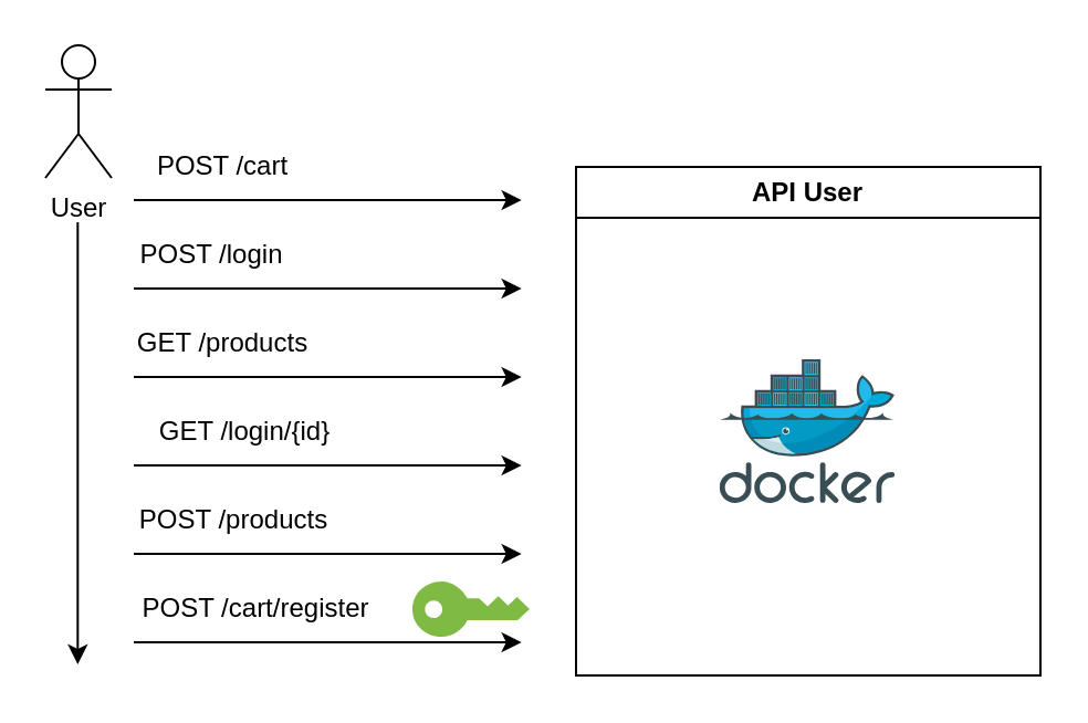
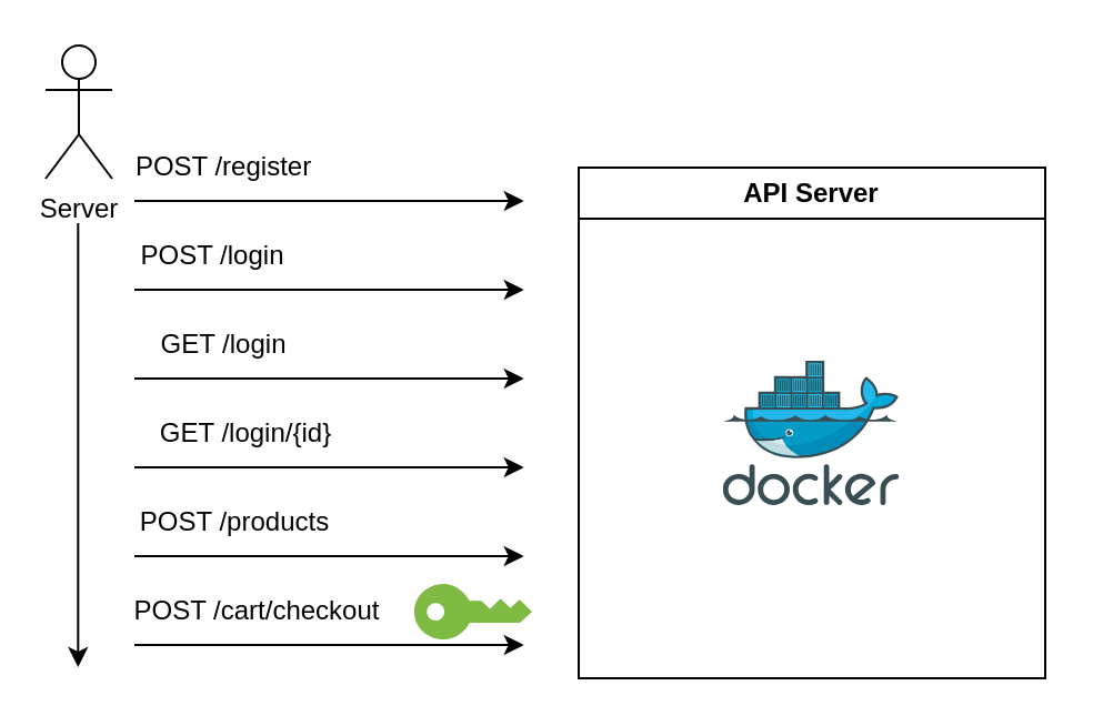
- <mxCell id="8" value="POST /cart" style="text;html=1;align=center;verticalAlign=middle;resizable=0;points=[];autosize=1;strokeColor=none;fillColor=none;" vertex="1" parent="1"><mxGeometry x="50" y="60" width="100" height="30" as="geometry" /></mxCell>
+ <mxCell id="8" value="POST /register" style="text;html=1;align=center;verticalAlign=middle;resizable=0;points=[];autosize=1;strokeColor=none;fillColor=none;" vertex="1" parent="1"><mxGeometry x="50" y="60" width="100" height="30" as="geometry" /></mxCell>
- <mxCell id="17" value="API User" style="swimlane;whiteSpace=wrap;html=1;" vertex="1" parent="1"><mxGeometry x="260" y="75" width="210" height="230" as="geometry" /></mxCell>
+ <mxCell id="17" value="API Server" style="swimlane;whiteSpace=wrap;html=1;" vertex="1" parent="1"><mxGeometry x="260" y="75" width="210" height="230" as="geometry" /></mxCell>
- <mxCell id="2" value="User" style="shape=umlActor;verticalLabelPosition=bottom;verticalAlign=top;html=1;outlineConnect=0;" vertex="1" parent="1"><mxGeometry x="20" y="20" width="30" height="60" as="geometry" /></mxCell>
+ <mxCell id="2" value="Server" style="shape=umlActor;verticalLabelPosition=bottom;verticalAlign=top;html=1;outlineConnect=0;" vertex="1" parent="1"><mxGeometry x="20" y="20" width="30" height="60" as="geometry" /></mxCell>
- <mxCell id="10" value="GET /products" style="text;html=1;align=center;verticalAlign=middle;resizable=0;points=[];autosize=1;strokeColor=none;fillColor=none;" vertex="1" parent="1"><mxGeometry x="50" y="140" width="100" height="30" as="geometry" /></mxCell>
+ <mxCell id="10" value="GET /login" style="text;html=1;align=center;verticalAlign=middle;resizable=0;points=[];autosize=1;strokeColor=none;fillColor=none;" vertex="1" parent="1"><mxGeometry x="50" y="140" width="100" height="30" as="geometry" /></mxCell>
- <mxCell id="14" value="POST /cart/register" style="text;html=1;align=center;verticalAlign=middle;resizable=0;points=[];autosize=1;strokeColor=none;fillColor=none;" vertex="1" parent="1"><mxGeometry x="50" y="260" width="130" height="30" as="geometry" /></mxCell>
+ <mxCell id="14" value="POST /cart/checkout" style="text;html=1;align=center;verticalAlign=middle;resizable=0;points=[];autosize=1;strokeColor=none;fillColor=none;" vertex="1" parent="1"><mxGeometry x="50" y="260" width="130" height="30" as="geometry" /></mxCell>
